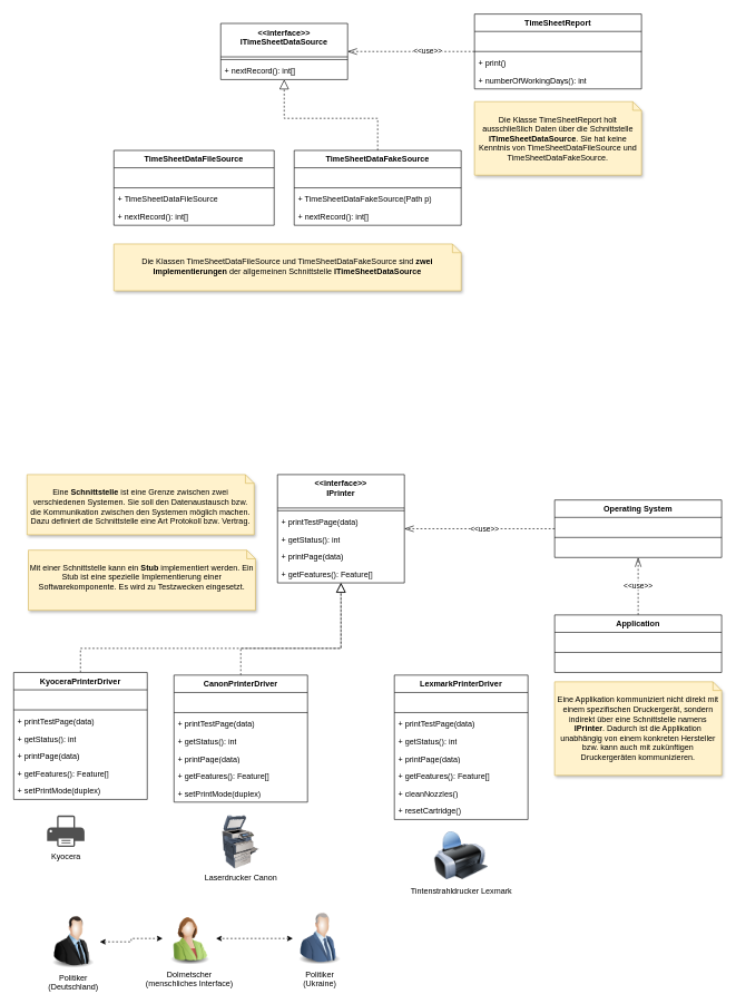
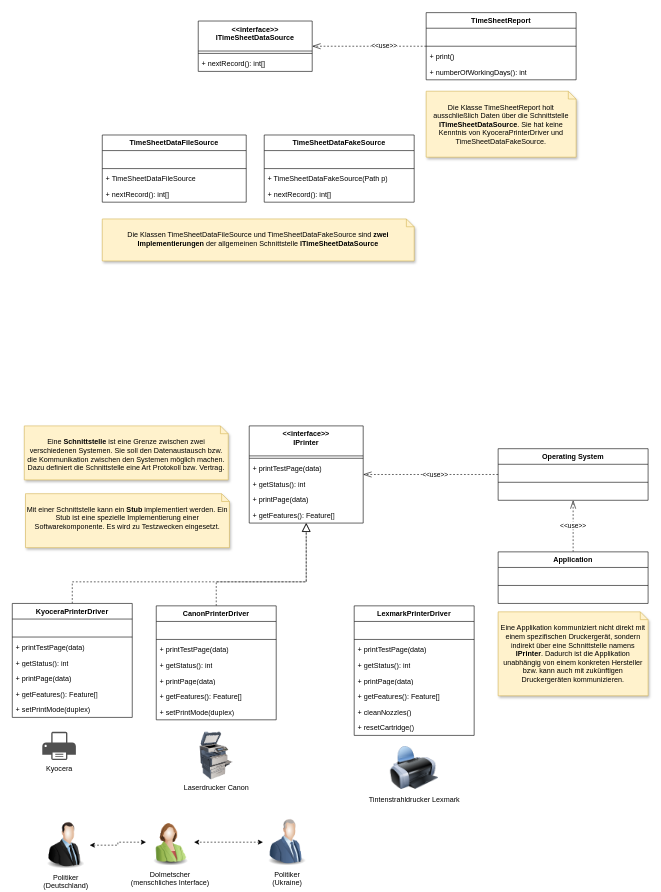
- <mxCell id="10" style="edgeStyle=orthogonalEdgeStyle;rounded=0;orthogonalLoop=1;jettySize=auto;html=1;dashed=1;endArrow=block;endFill=0;endSize=12;" parent="1" source="11" target="2" edge="1"><mxGeometry relative="1" as="geometry" /></mxCell>
- <mxCell id="24" value="Die Klasse TimeSheetReport holt ausschließlich Daten über die Schnittstelle &lt;b&gt;ITimeSheetDataSource&lt;/b&gt;. Sie hat keine Kenntnis von TimeSheetDataFileSource und TimeSheetDataFakeSource." style="shape=note2;boundedLbl=1;whiteSpace=wrap;html=1;size=13;verticalAlign=top;align=center;fillColor=#fff2cc;strokeColor=#d6b656;shadow=1;" parent="1" vertex="1"><mxGeometry x="710" y="151" width="250" height="110" as="geometry" /></mxCell>
+ <mxCell id="24" value="Die Klasse TimeSheetReport holt ausschließlich Daten über die Schnittstelle &lt;b&gt;ITimeSheetDataSource&lt;/b&gt;. Sie hat keine Kenntnis von KyoceraPrinterDriver und TimeSheetDataFakeSource." style="shape=note2;boundedLbl=1;whiteSpace=wrap;html=1;size=13;verticalAlign=top;align=center;fillColor=#fff2cc;strokeColor=#d6b656;shadow=1;" parent="1" vertex="1"><mxGeometry x="710" y="151" width="250" height="110" as="geometry" /></mxCell>
